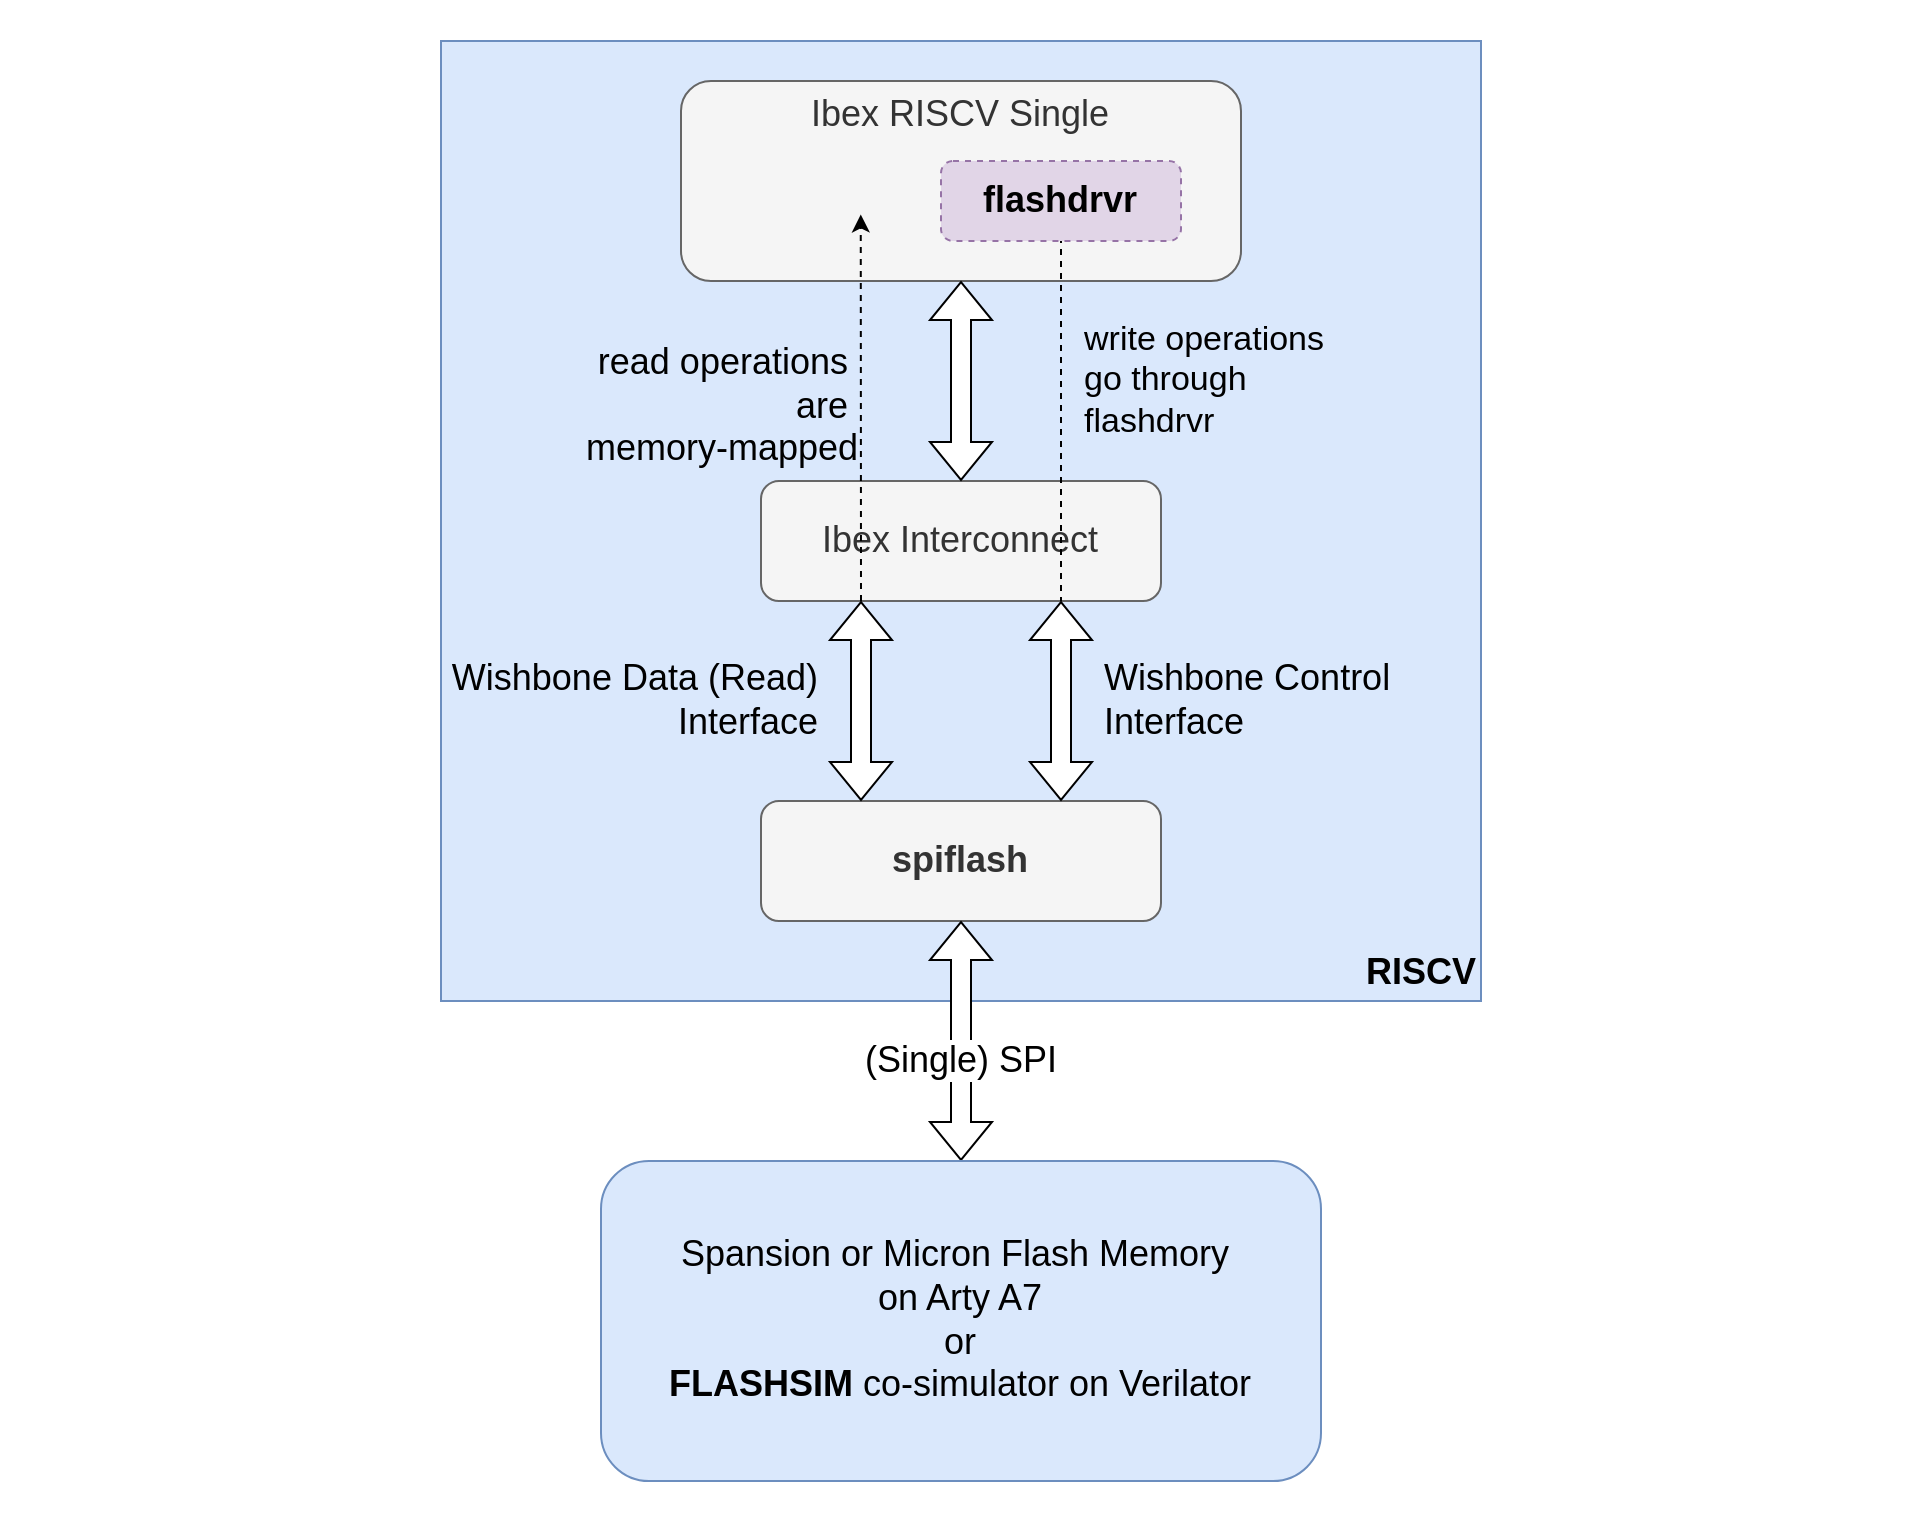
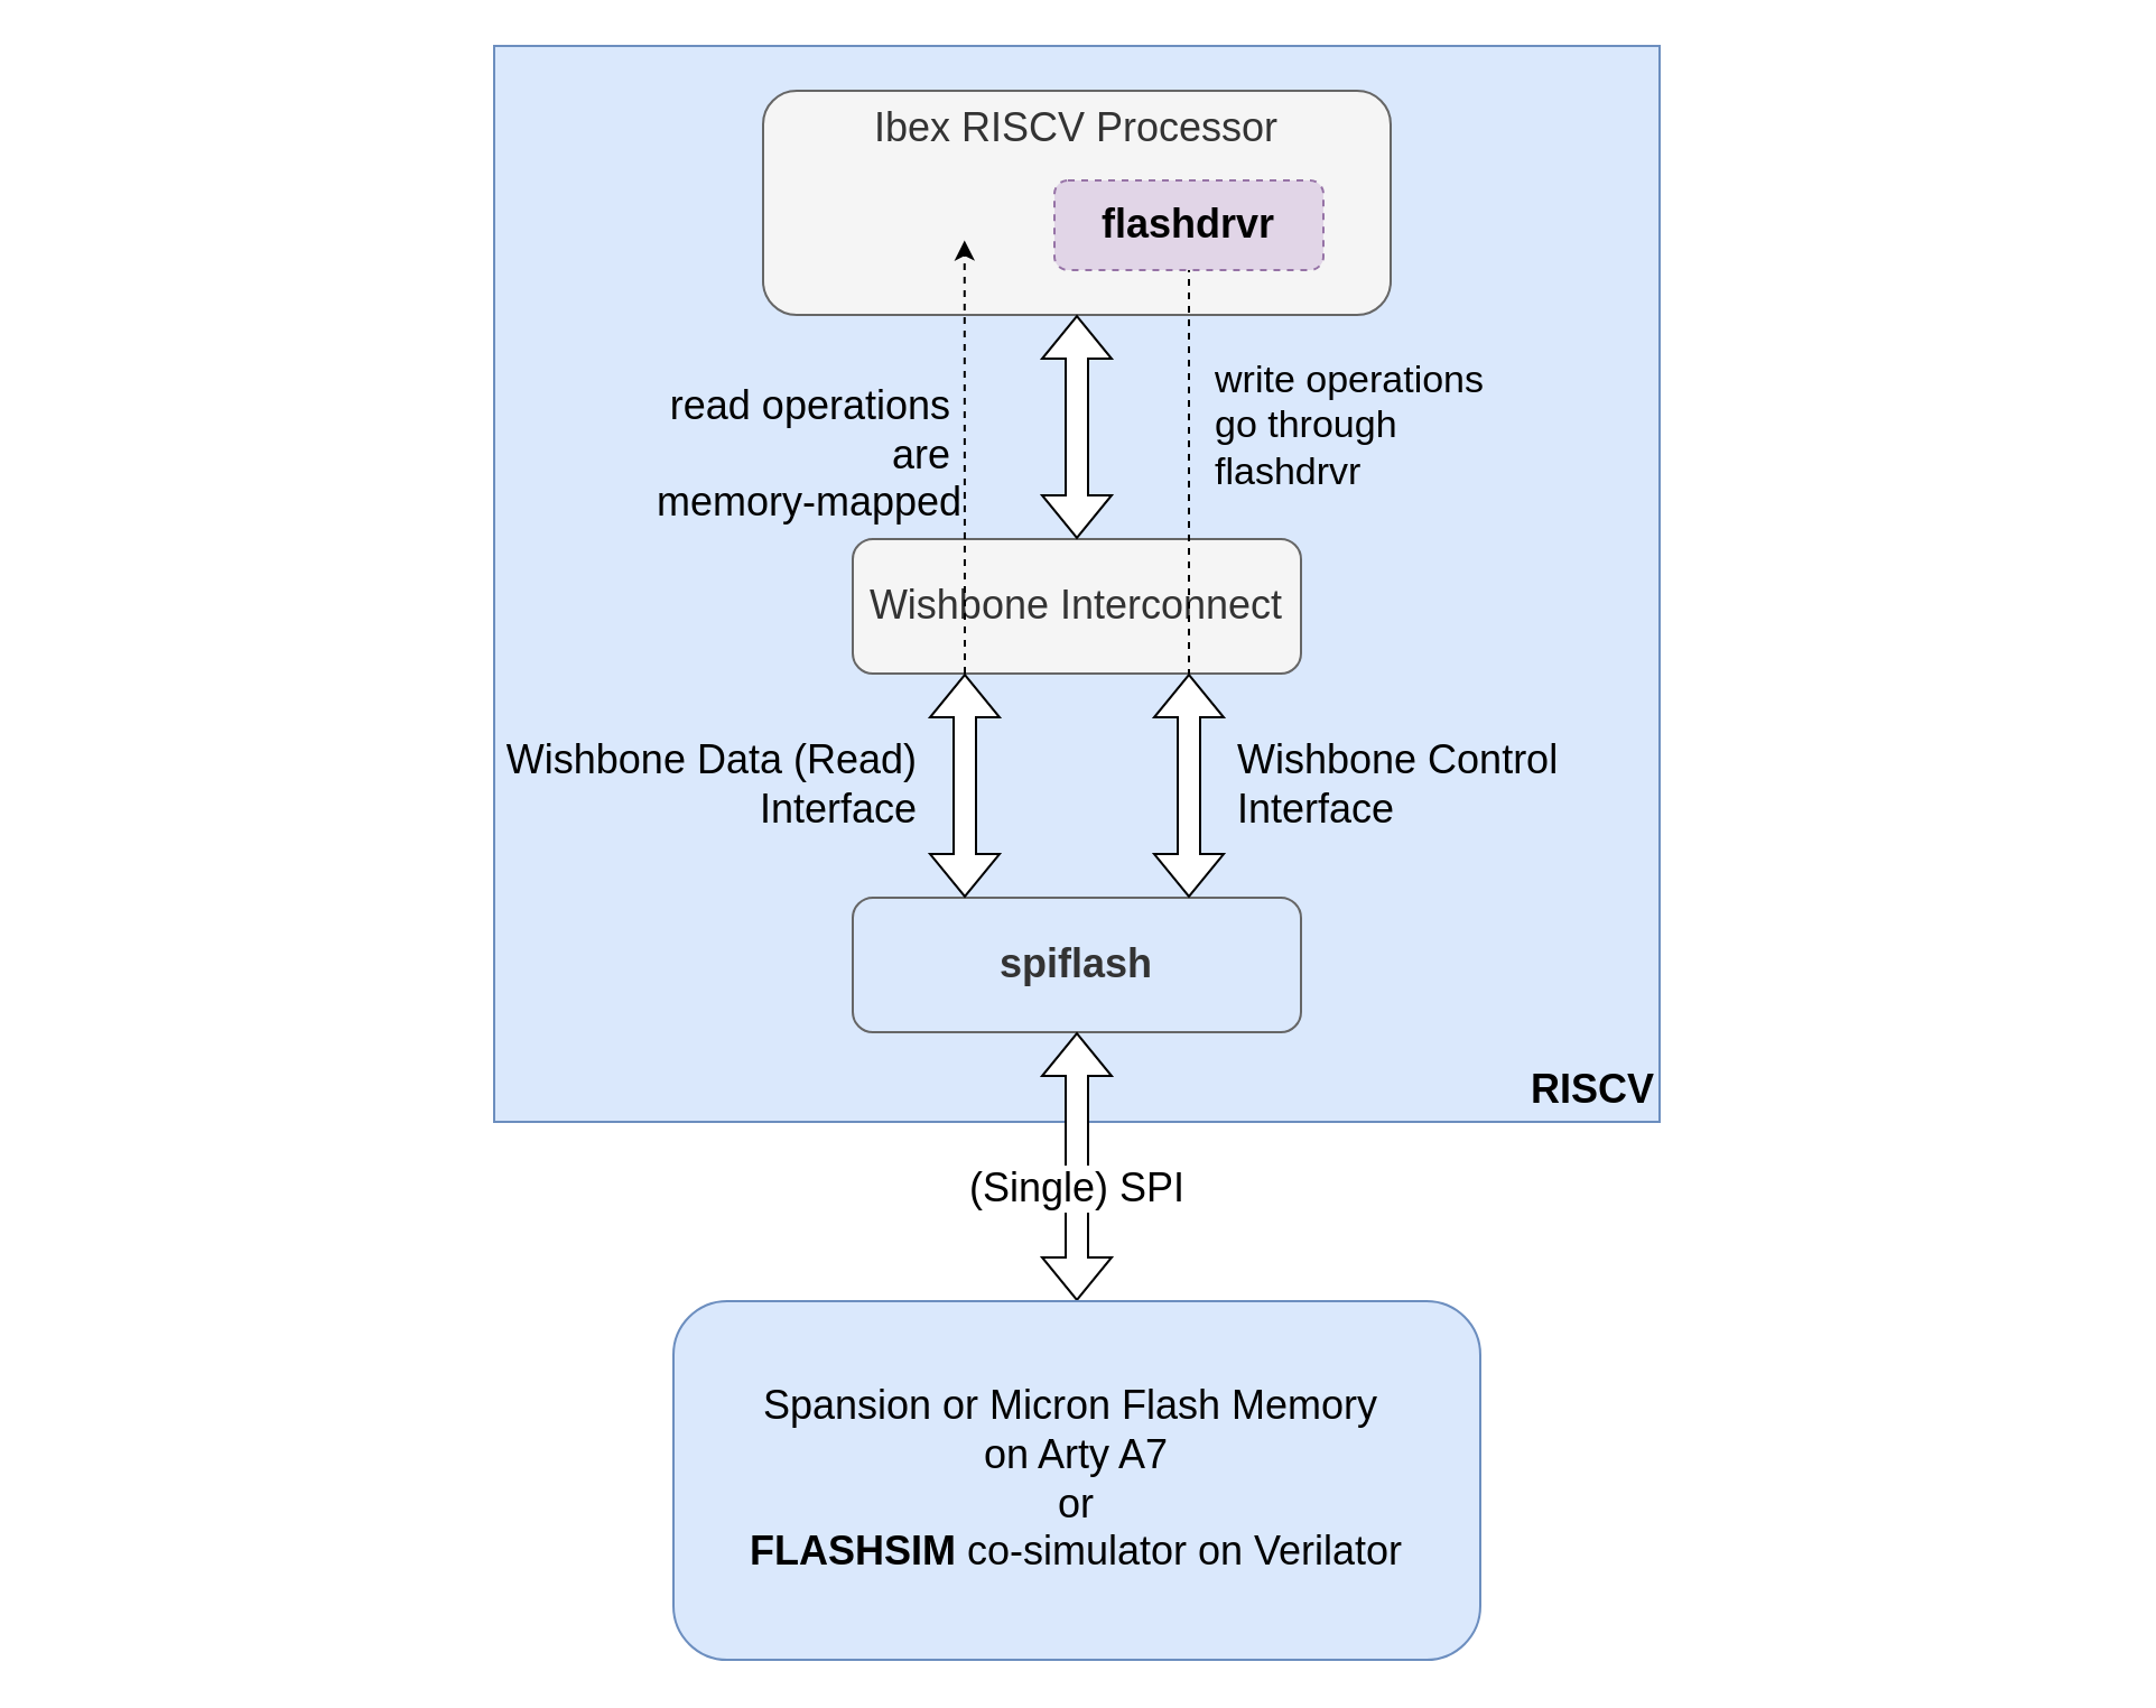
- <mxCell id="10" value="Ibex RISCV Single" style="rounded=1;whiteSpace=wrap;html=1;fontSize=18;verticalAlign=top;fillColor=#f5f5f5;strokeColor=#666666;fontColor=#333333;" vertex="1" parent="1"><mxGeometry x="340" y="40" width="280" height="100" as="geometry" /></mxCell>
+ <mxCell id="10" value="Ibex RISCV Processor" style="rounded=1;whiteSpace=wrap;html=1;fontSize=18;verticalAlign=top;fillColor=#f5f5f5;strokeColor=#666666;fontColor=#333333;" vertex="1" parent="1"><mxGeometry x="340" y="40" width="280" height="100" as="geometry" /></mxCell>
- <mxCell id="4" value="&lt;font style=&quot;font-size: 18px;&quot;&gt;Ibex Interconnect&lt;/font&gt;" style="rounded=1;whiteSpace=wrap;html=1;fillColor=#f5f5f5;strokeColor=#666666;fontColor=#333333;" vertex="1" parent="1"><mxGeometry x="380" y="240" width="200" height="60" as="geometry" /></mxCell>
+ <mxCell id="4" value="&lt;font style=&quot;font-size: 18px;&quot;&gt;Wishbone Interconnect&lt;/font&gt;" style="rounded=1;whiteSpace=wrap;html=1;fillColor=#f5f5f5;strokeColor=#666666;fontColor=#333333;" vertex="1" parent="1"><mxGeometry x="380" y="240" width="200" height="60" as="geometry" /></mxCell>
- <mxCell id="5" value="&lt;font style=&quot;font-size: 18px;&quot;&gt;spiflash&lt;/font&gt;" style="rounded=1;whiteSpace=wrap;html=1;fontStyle=1;fillColor=#f5f5f5;strokeColor=#666666;fontColor=#333333;" vertex="1" parent="1"><mxGeometry x="380" y="400" width="200" height="60" as="geometry" /></mxCell>
+ <mxCell id="5" value="&lt;font style=&quot;font-size: 18px;&quot;&gt;spiflash&lt;/font&gt;" style="rounded=1;whiteSpace=wrap;html=1;fontStyle=1;fillColor=#dae8fc;strokeColor=#666666;fontColor=#333333;" vertex="1" parent="1"><mxGeometry x="380" y="400" width="200" height="60" as="geometry" /></mxCell>
